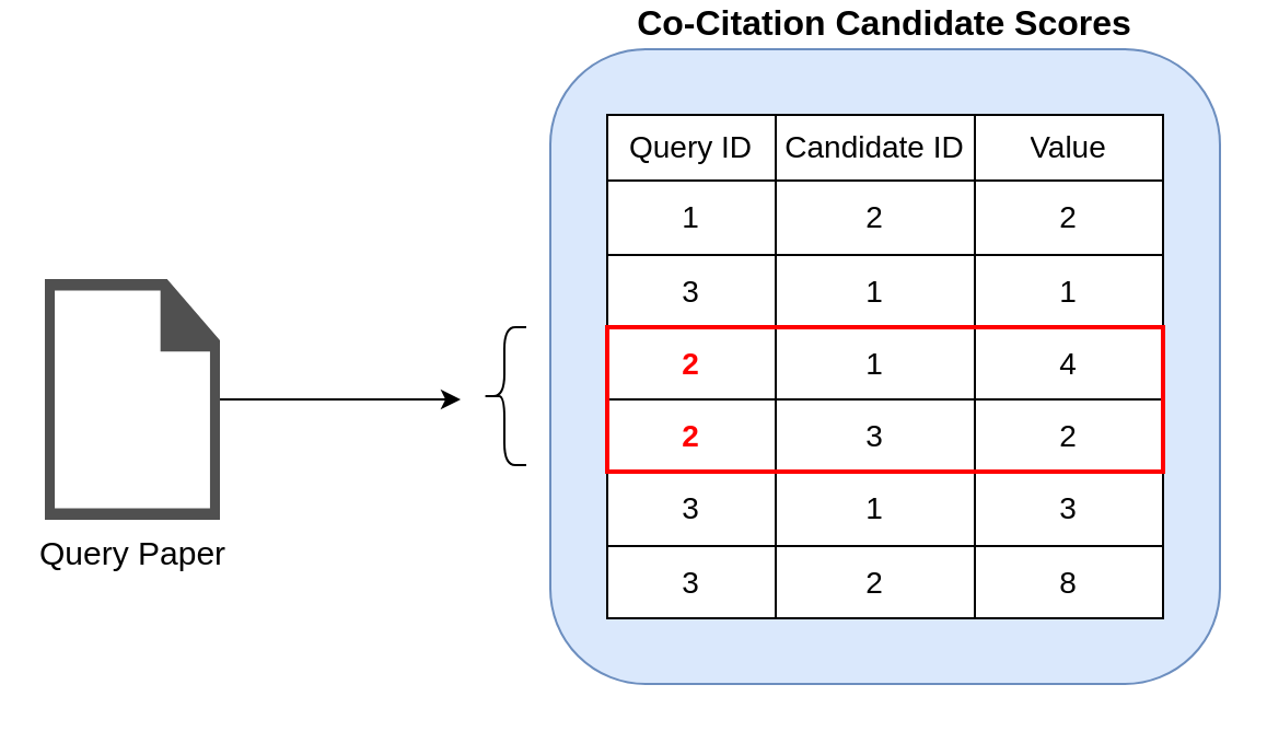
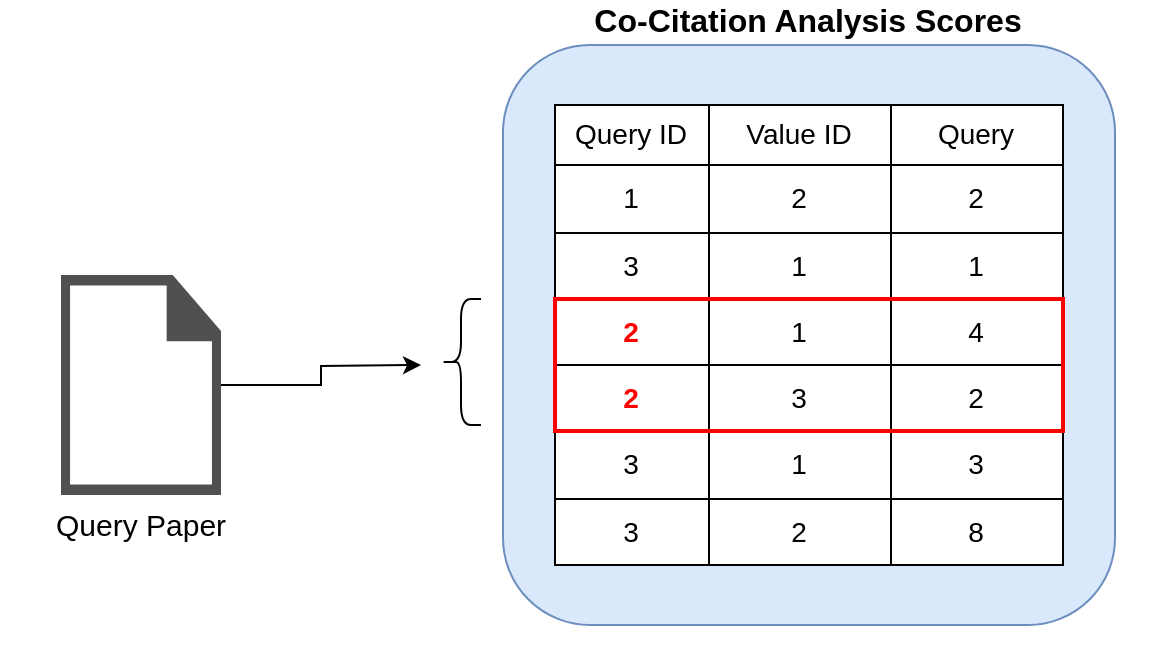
- <mxCell id="2" value="&lt;b&gt;&lt;font style=&quot;font-size: 16px;&quot;&gt;Co-Citation Candidate Scores&lt;/font&gt;&lt;/b&gt;" style="rounded=1;whiteSpace=wrap;html=1;labelPosition=center;verticalLabelPosition=top;align=center;verticalAlign=bottom;fillColor=#dae8fc;strokeColor=#6c8ebf;" parent="1" vertex="1"><mxGeometry x="251" y="20" width="306" height="290" as="geometry" /></mxCell>
+ <mxCell id="2" value="&lt;b&gt;&lt;font style=&quot;font-size: 16px;&quot;&gt;Co-Citation Analysis Scores&lt;/font&gt;&lt;/b&gt;" style="rounded=1;whiteSpace=wrap;html=1;labelPosition=center;verticalLabelPosition=top;align=center;verticalAlign=bottom;fillColor=#dae8fc;strokeColor=#6c8ebf;" parent="1" vertex="1"><mxGeometry x="251" y="20" width="306" height="290" as="geometry" /></mxCell>
- <mxCell id="6" value="&lt;font style=&quot;font-size: 14px;&quot;&gt;Candidate ID&lt;/font&gt;" style="shape=partialRectangle;html=1;whiteSpace=wrap;connectable=0;overflow=hidden;fillColor=none;top=0;left=0;bottom=0;right=0;pointerEvents=1;" parent="4" vertex="1"><mxGeometry x="77" width="91" height="30" as="geometry"><mxRectangle width="91" height="30" as="alternateBounds" /></mxGeometry></mxCell>
+ <mxCell id="6" value="&lt;font style=&quot;font-size: 14px;&quot;&gt;Value ID&lt;/font&gt;" style="shape=partialRectangle;html=1;whiteSpace=wrap;connectable=0;overflow=hidden;fillColor=none;top=0;left=0;bottom=0;right=0;pointerEvents=1;" parent="4" vertex="1"><mxGeometry x="77" width="91" height="30" as="geometry"><mxRectangle width="91" height="30" as="alternateBounds" /></mxGeometry></mxCell>
- <mxCell id="7" value="&lt;font style=&quot;font-size: 14px;&quot;&gt;Value&lt;/font&gt;" style="shape=partialRectangle;html=1;whiteSpace=wrap;connectable=0;overflow=hidden;fillColor=none;top=0;left=0;bottom=0;right=0;pointerEvents=1;" parent="4" vertex="1"><mxGeometry x="168" width="86" height="30" as="geometry"><mxRectangle width="86" height="30" as="alternateBounds" /></mxGeometry></mxCell>
+ <mxCell id="7" value="&lt;font style=&quot;font-size: 14px;&quot;&gt;Query&lt;/font&gt;" style="shape=partialRectangle;html=1;whiteSpace=wrap;connectable=0;overflow=hidden;fillColor=none;top=0;left=0;bottom=0;right=0;pointerEvents=1;" parent="4" vertex="1"><mxGeometry x="168" width="86" height="30" as="geometry"><mxRectangle width="86" height="30" as="alternateBounds" /></mxGeometry></mxCell>
- <mxCell id="34" value="&lt;font style=&quot;font-size: 15px;&quot;&gt;Query Paper&lt;/font&gt;" style="sketch=0;pointerEvents=1;shadow=0;dashed=0;html=1;strokeColor=none;fillColor=#505050;labelPosition=center;verticalLabelPosition=bottom;verticalAlign=top;outlineConnect=0;align=center;shape=mxgraph.office.concepts.document_blank;" parent="1" vertex="1"><mxGeometry x="20" y="125" width="80" height="110" as="geometry" /></mxCell>
+ <mxCell id="34" value="&lt;font style=&quot;font-size: 15px;&quot;&gt;Query Paper&lt;/font&gt;" style="sketch=0;pointerEvents=1;shadow=0;dashed=0;html=1;strokeColor=none;fillColor=#505050;labelPosition=center;verticalLabelPosition=bottom;verticalAlign=top;outlineConnect=0;align=center;shape=mxgraph.office.concepts.document_blank;" parent="1" vertex="1"><mxGeometry x="30" y="135" width="80" height="110" as="geometry" /></mxCell>
